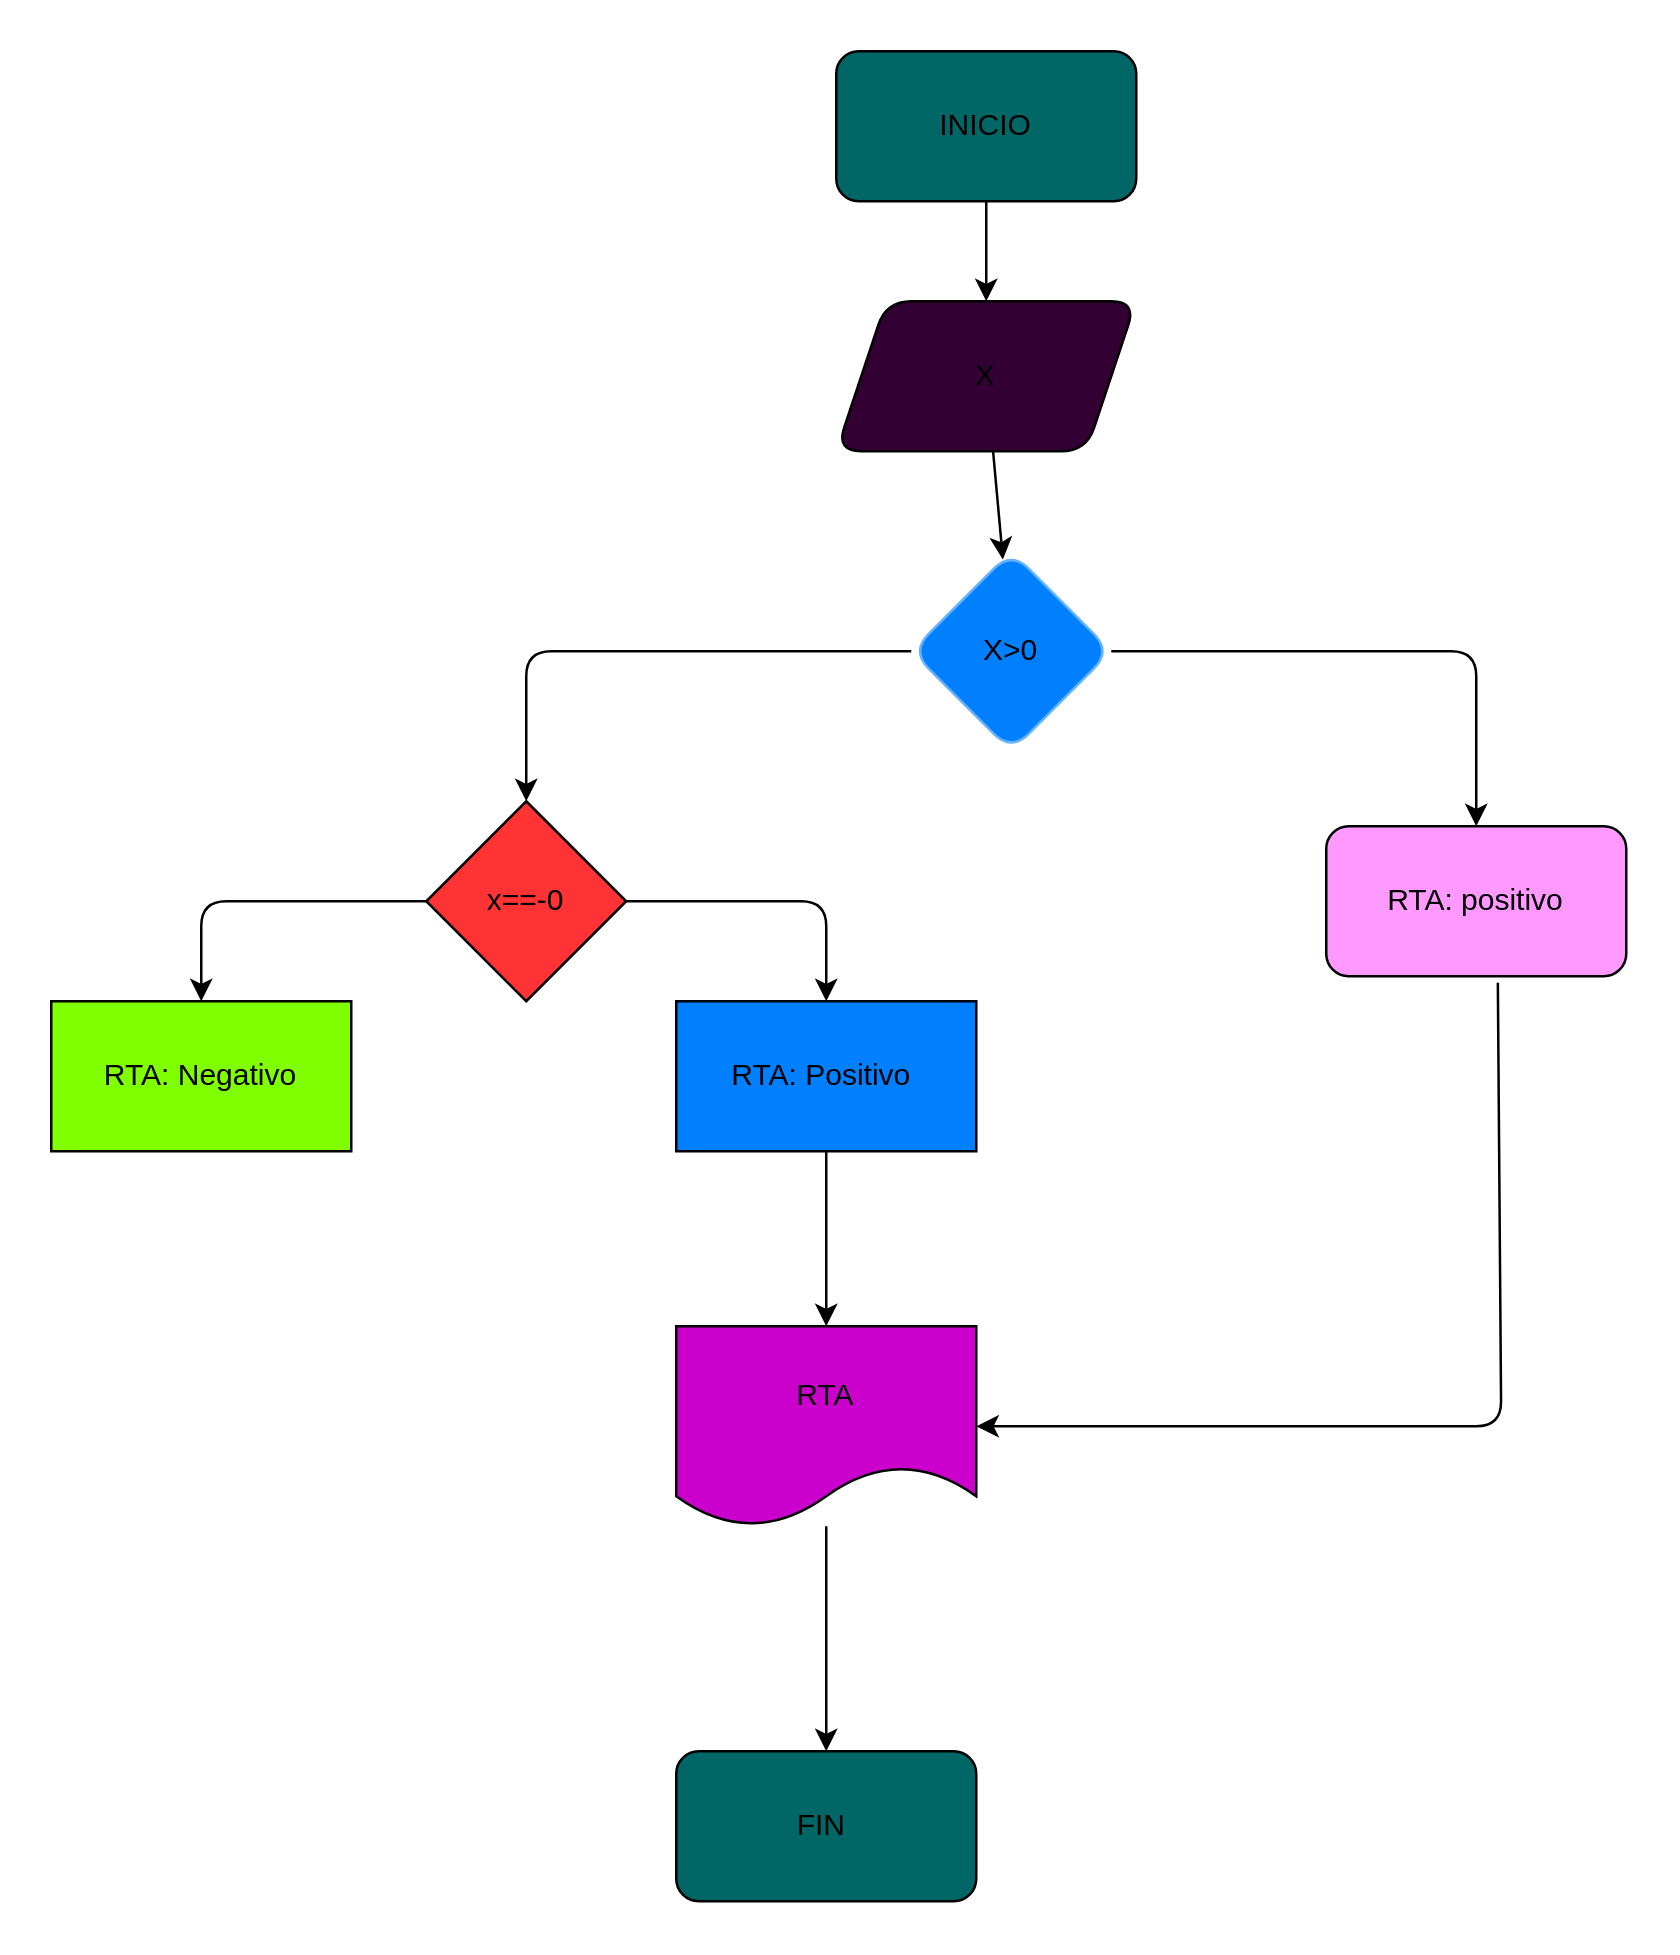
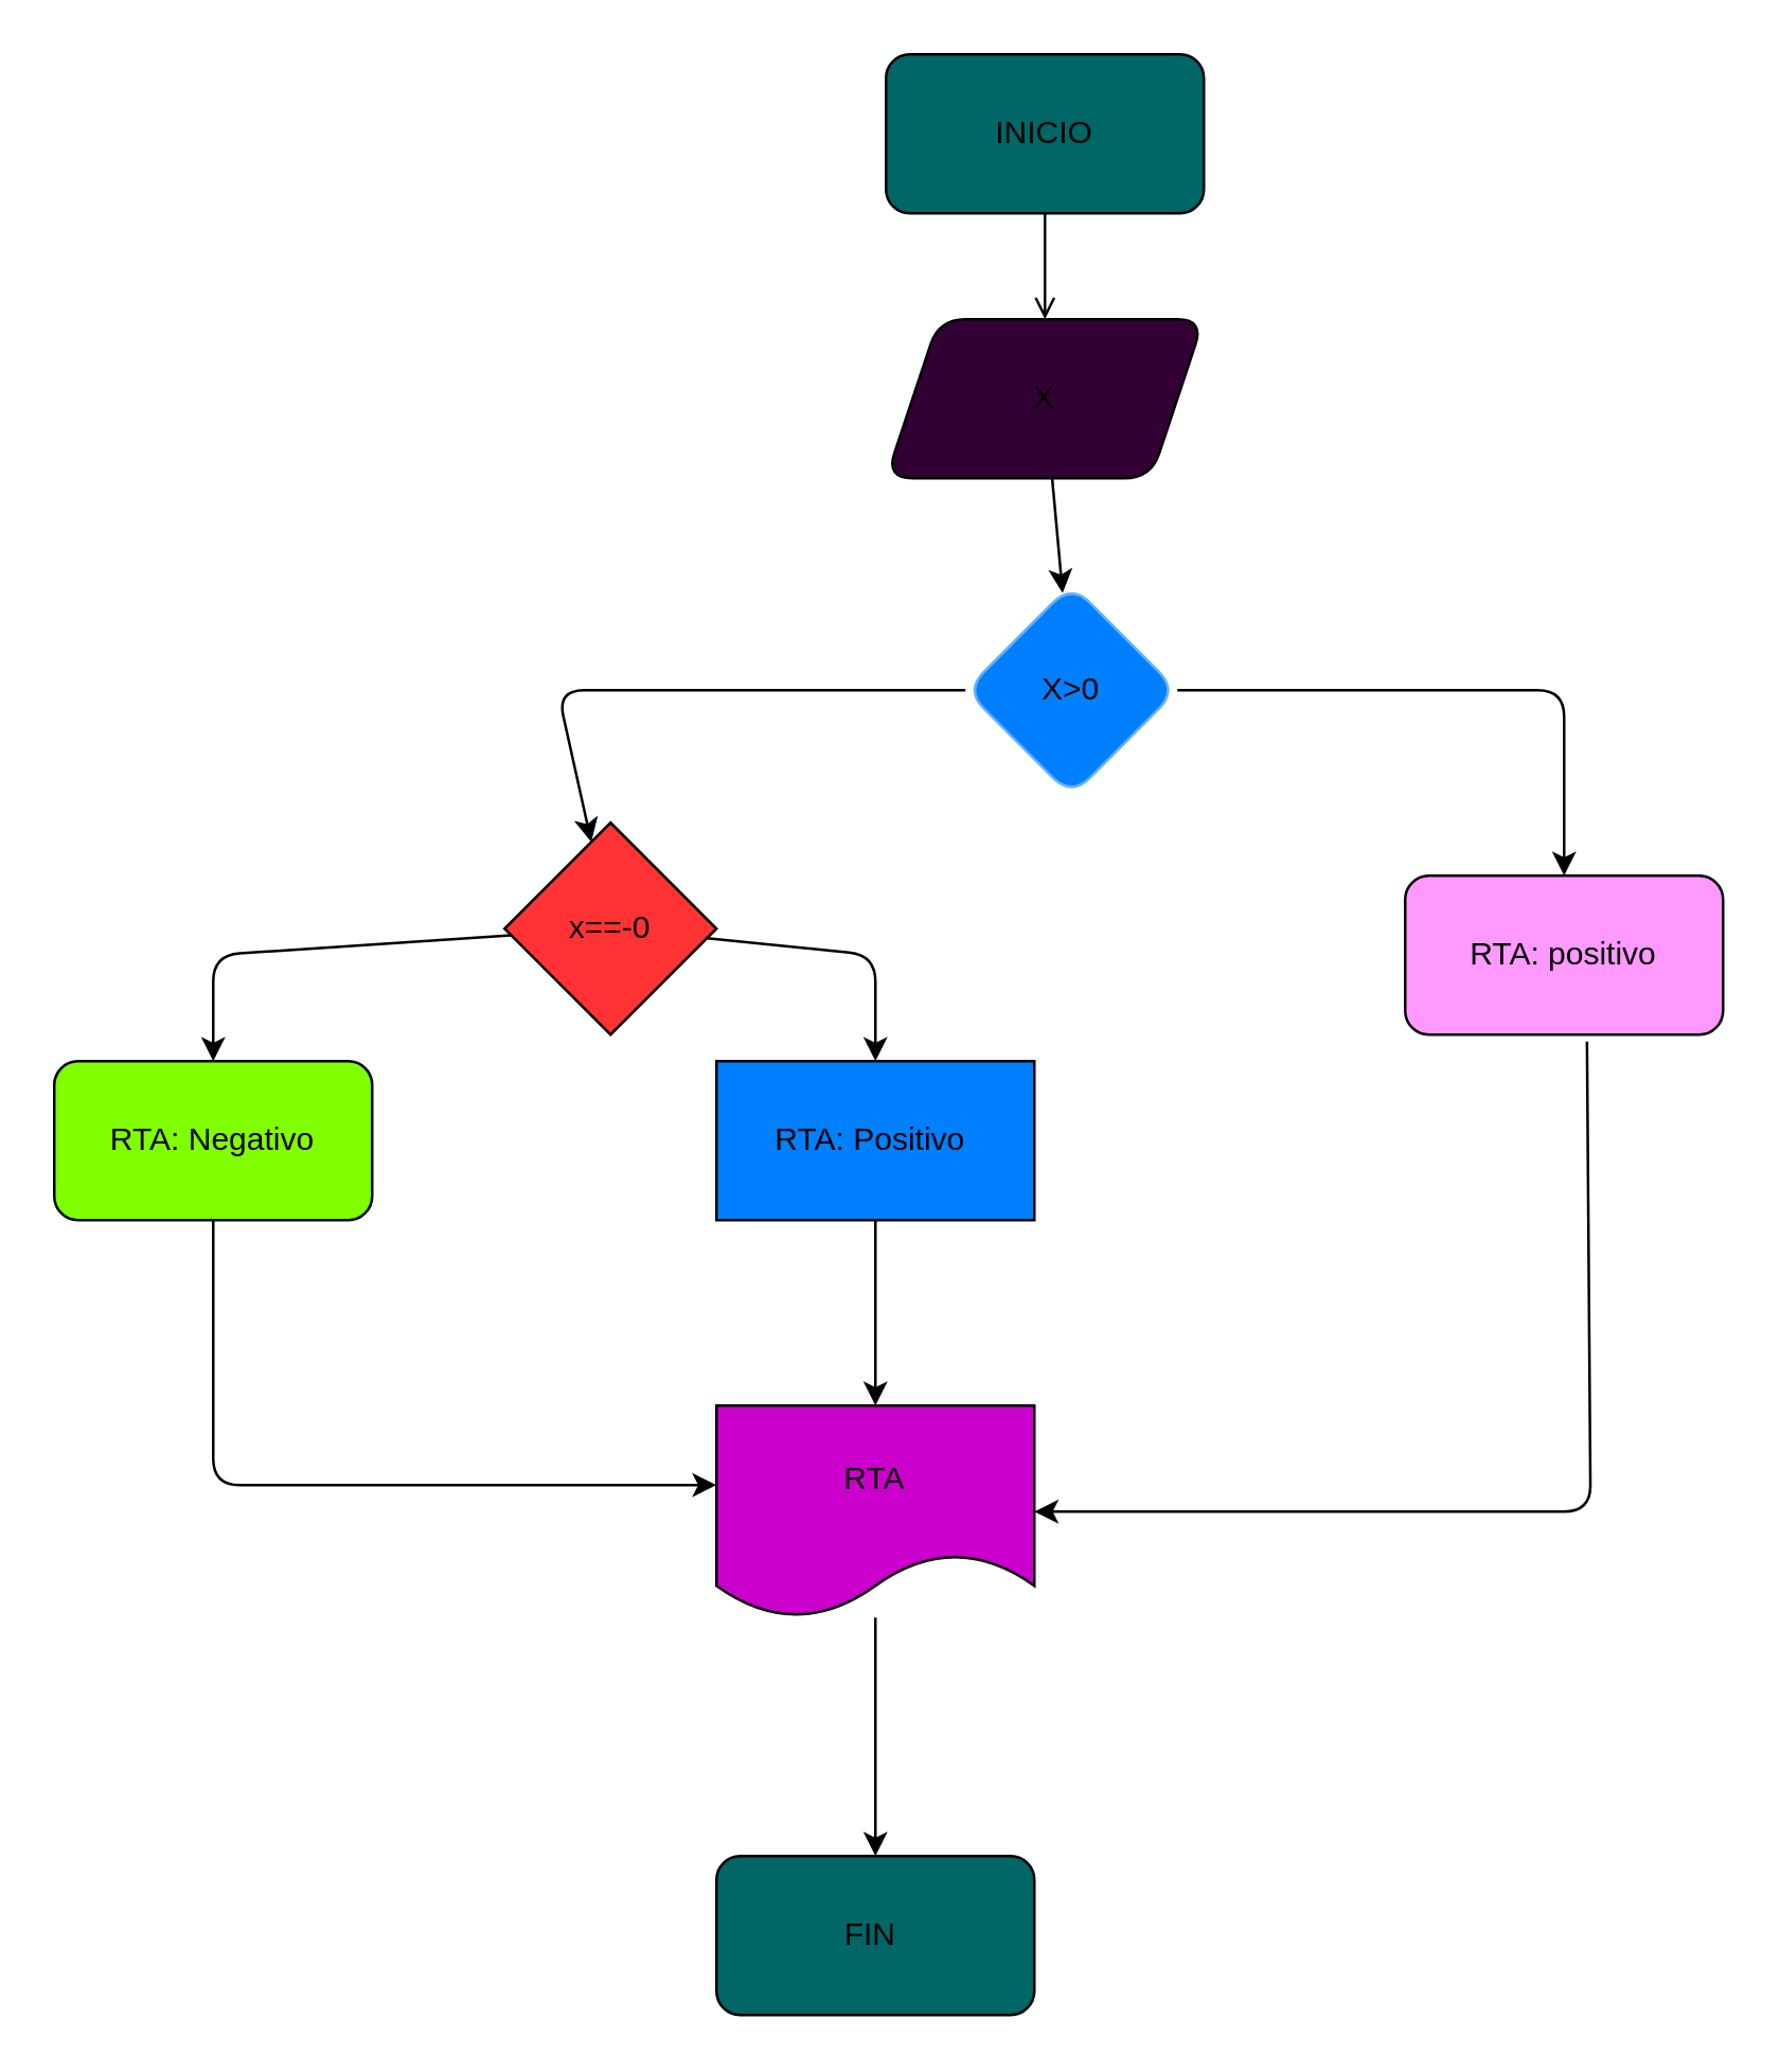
- <mxCell id="2" value="" style="edgeStyle=none;html=1;" edge="1" parent="1" source="3" target="5"><mxGeometry relative="1" as="geometry" /></mxCell>
+ <mxCell id="2" value="" style="edgeStyle=none;html=1;endArrow=open;" edge="1" parent="1" source="3" target="5"><mxGeometry relative="1" as="geometry" /></mxCell>
- <mxCell id="11" value="x==-0" style="rhombus;whiteSpace=wrap;html=1;fillColor=#FF3333;" vertex="1" parent="1"><mxGeometry x="170" y="320" width="80" height="80" as="geometry" /></mxCell>
+ <mxCell id="11" value="x==-0" style="rhombus;whiteSpace=wrap;html=1;fillColor=#FF3333;" vertex="1" parent="1"><mxGeometry x="190" y="310" width="80" height="80" as="geometry" /></mxCell>
- <mxCell id="13" value="RTA: Negativo" style="whiteSpace=wrap;html=1;fillColor=#80FF00;" vertex="1" parent="1"><mxGeometry x="20" y="400" width="120" height="60" as="geometry" /></mxCell>
+ <mxCell id="13" value="RTA: Negativo" style="whiteSpace=wrap;html=1;fillColor=#80FF00;rounded=1;" vertex="1" parent="1"><mxGeometry x="20" y="400" width="120" height="60" as="geometry" /></mxCell>
+ <mxCell id="18" value="" style="endArrow=classic;html=1;exitX=0.5;exitY=1;exitDx=0;exitDy=0;entryX=0;entryY=0.375;entryDx=0;entryDy=0;entryPerimeter=0;" edge="1" parent="1" source="13" target="17"><mxGeometry width="50" height="50" relative="1" as="geometry"><mxPoint x="370" y="540" as="sourcePoint" /><mxPoint x="420" y="490" as="targetPoint" /><Array as="points"><mxPoint x="80" y="560" /></Array></mxGeometry></mxCell>
